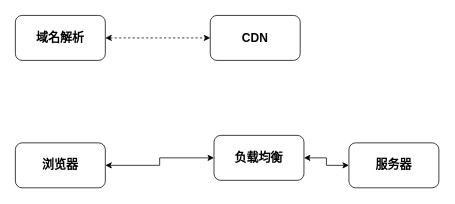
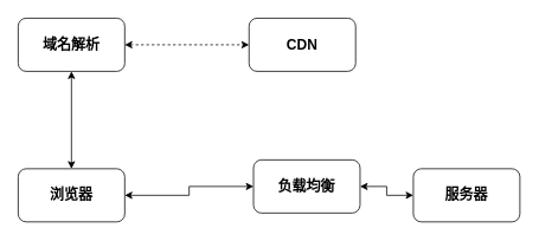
+ <mxCell id="2" style="edgeStyle=orthogonalEdgeStyle;rounded=0;orthogonalLoop=1;jettySize=auto;html=1;exitX=0.5;exitY=0;exitDx=0;exitDy=0;entryX=0.5;entryY=1;entryDx=0;entryDy=0;fontSize=16;startArrow=classic;startFill=1;" parent="1" source="4" target="6" edge="1"><mxGeometry relative="1" as="geometry" /></mxCell>
